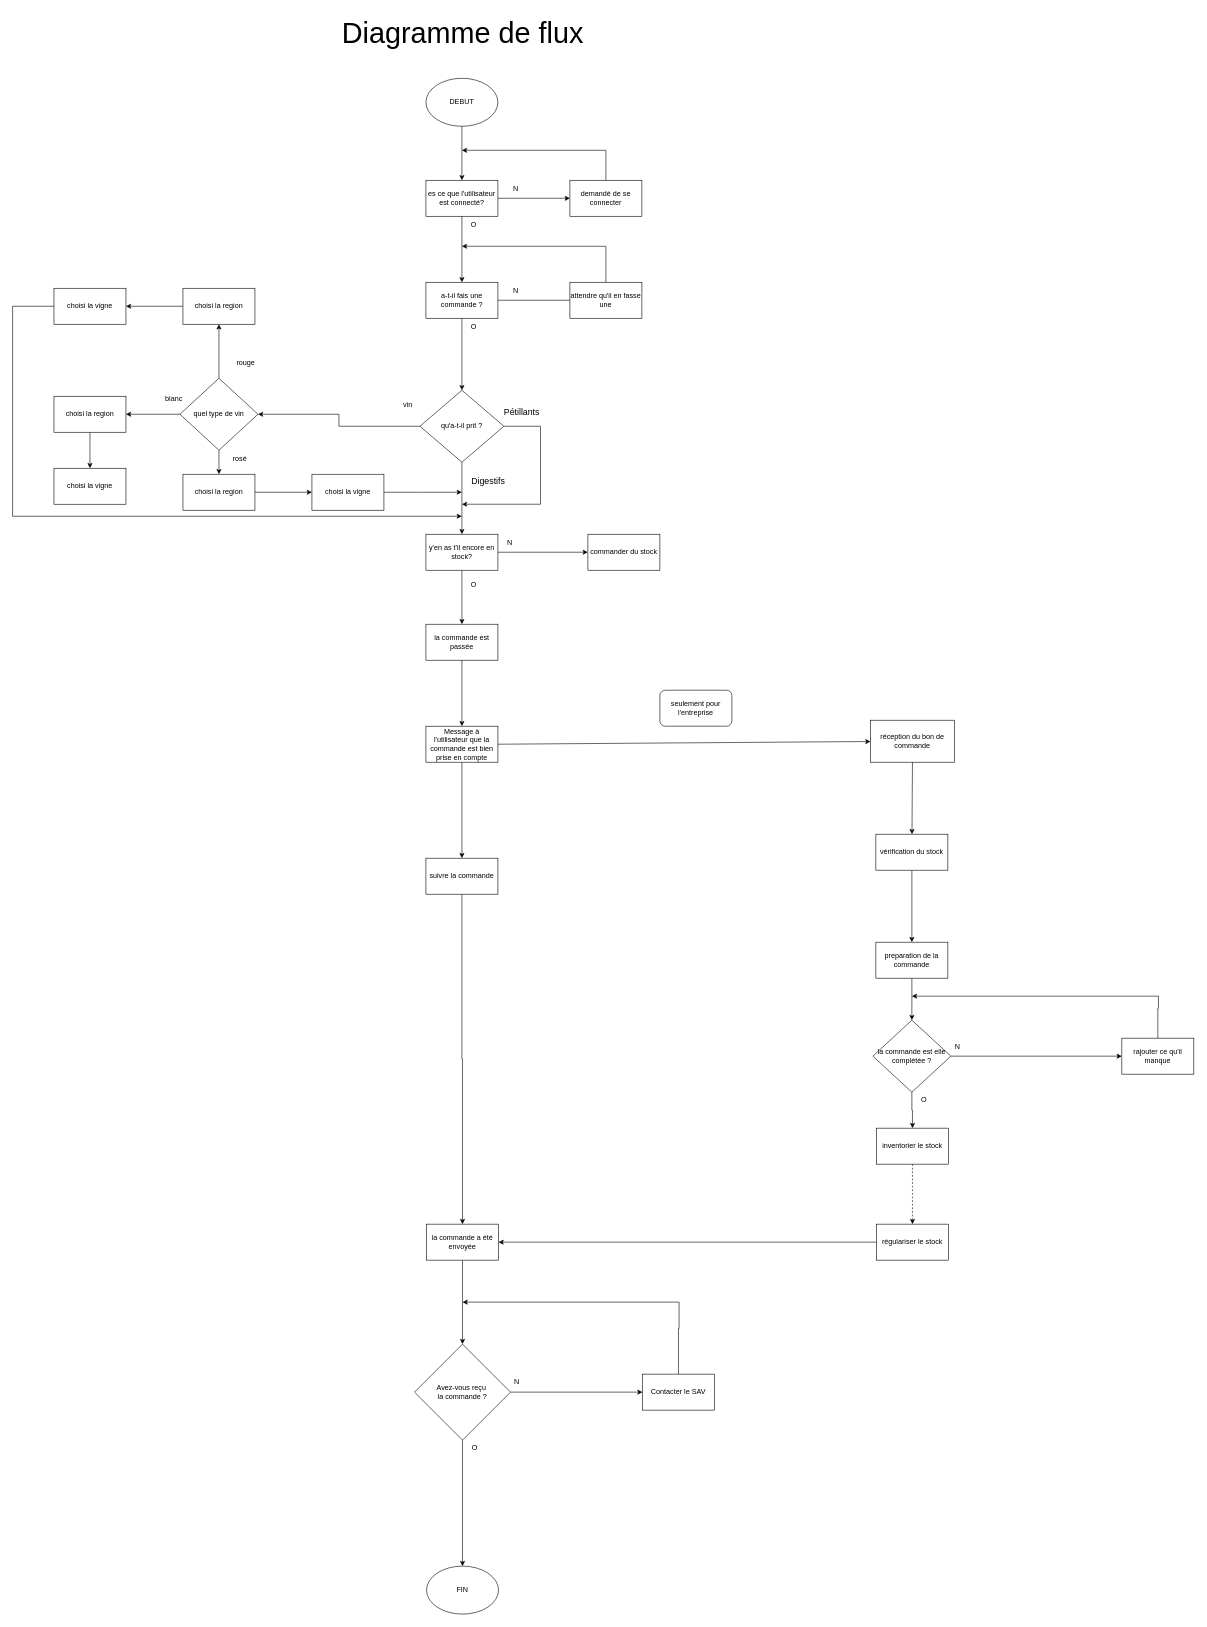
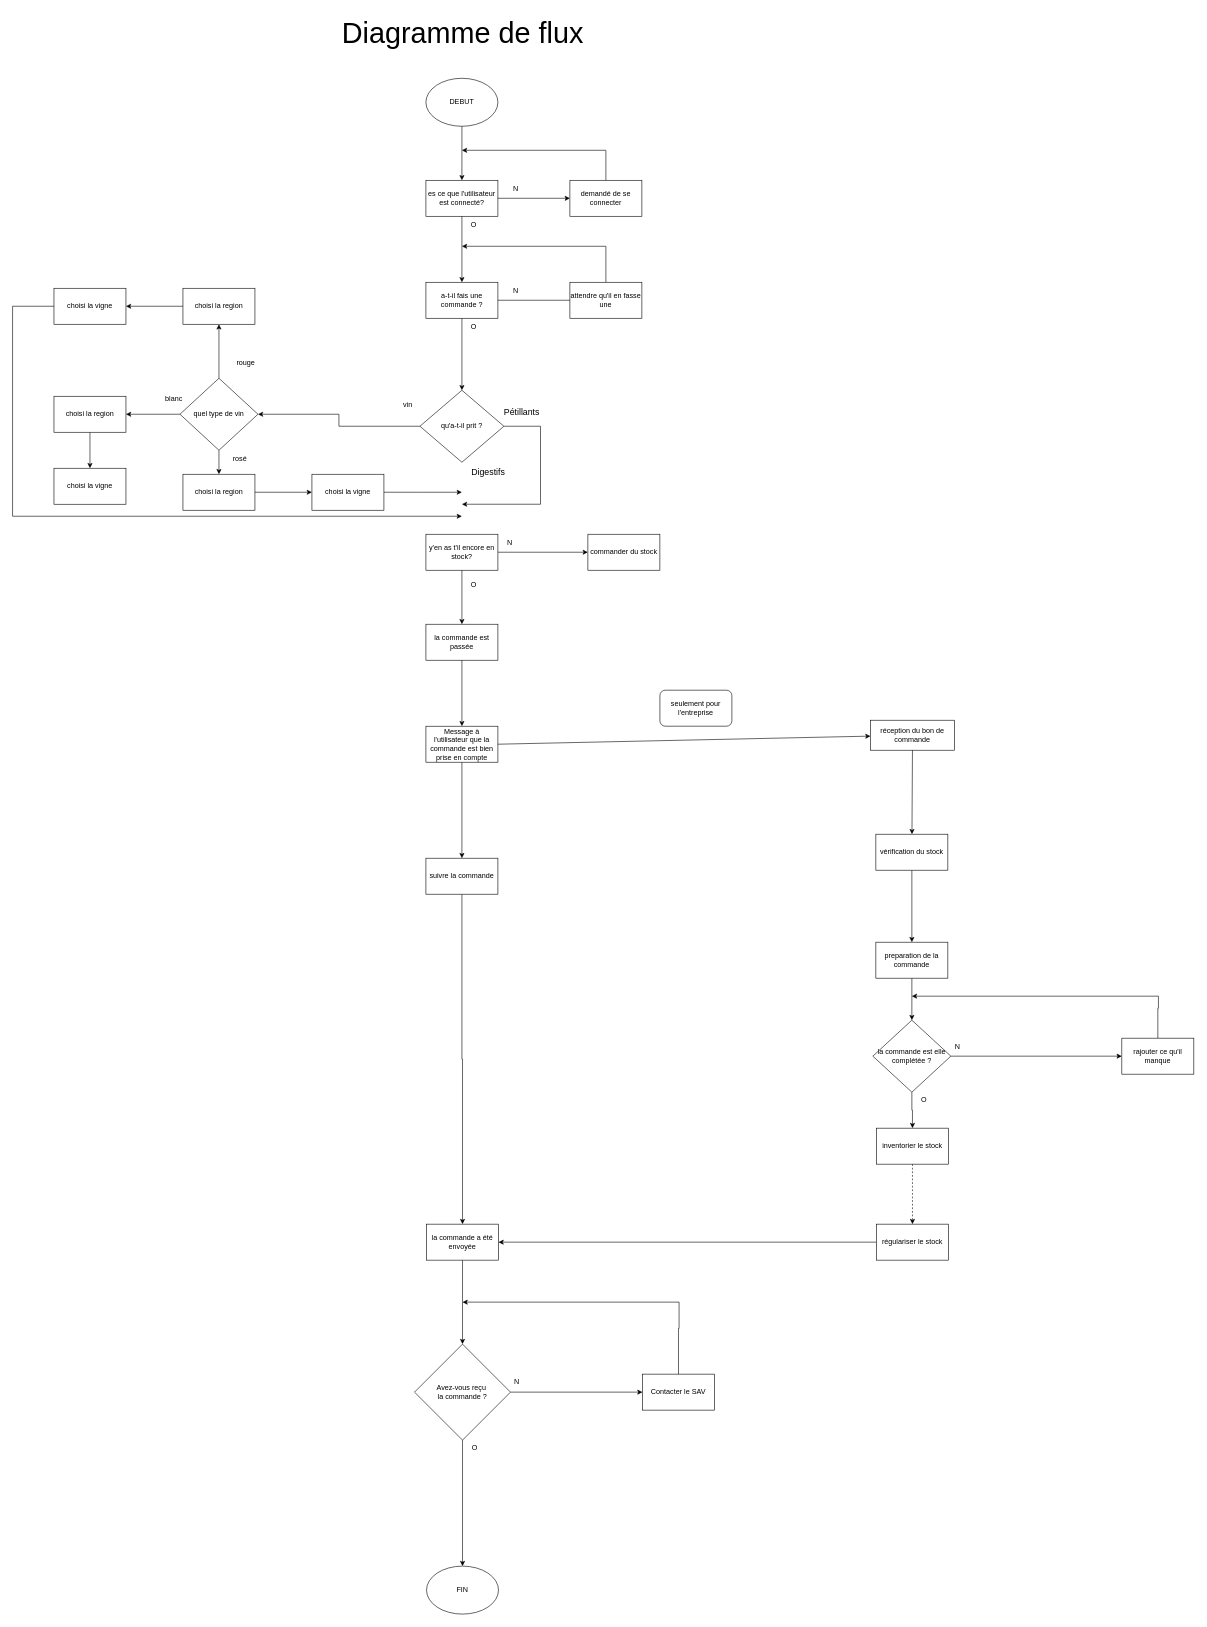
- <mxCell id="30" value="&lt;span style=&quot;accent-color: auto; place-content: normal; place-items: normal; place-self: auto; alignment-baseline: auto; anchor-name: none; animation: 0s ease 0s 1 normal none running none; animation-composition: replace; app-region: none; appearance: none; aspect-ratio: auto; backdrop-filter: none; backface-visibility: visible; background: none 0% 0% / auto repeat scroll padding-box border-box rgba(0, 0, 0, 0); background-blend-mode: normal; baseline-shift: 0px; baseline-source: auto; border-image: none 100% / 1 / 0 stretch; border-color: rgb(0, 0, 0); border-collapse: separate; border-end-end-radius: 0px; border-end-start-radius: 0px; border-width: 0px; border-style: none; border-spacing: 0px; border-start-end-radius: 0px; border-start-start-radius: 0px; border-radius: 0px; inset: auto; box-shadow: none; box-sizing: content-box; break-after: auto; break-before: auto; break-inside: auto; buffered-rendering: auto; caption-side: top; caret-color: rgb(0, 0, 0); clear: none; clip: auto; clip-path: none; clip-rule: nonzero; color: rgb(0, 0, 0); color-interpolation: srgb; color-interpolation-filters: linearrgb; color-rendering: auto; color-scheme: normal; columns: auto; column-fill: balance; gap: normal; column-rule: 0px rgb(0, 0, 0); column-span: none; contain: none; contain-intrinsic-block-size: none; contain-intrinsic-size: none; contain-intrinsic-inline-size: none; container: none; content: normal; content-visibility: visible; counter-increment: none; counter-reset: none; counter-set: none; cursor: text; cx: 0px; cy: 0px; d: none; direction: ltr; display: inline; dominant-baseline: auto; empty-cells: show; field-sizing: fixed; fill: rgb(0, 0, 0); fill-opacity: 1; fill-rule: nonzero; filter: none; flex: 0 1 auto; flex-flow: row; float: none; flood-color: rgb(0, 0, 0); flood-opacity: 1; font-family: WordVisi_MSFontService, Calibri, Calibri_EmbeddedFont, Calibri_MSFontService, sans-serif; font-feature-settings: normal; font-kerning: none; font-optical-sizing: auto; font-palette: normal; font-size: 14.667px; font-size-adjust: none; font-stretch: 100%; font-style: normal; font-synthesis: weight style small-caps; font-variant: none; font-variation-settings: normal; font-weight: 400; forced-color-adjust: auto; grid-area: auto; grid: none; height: auto; hyphenate-character: auto; hyphenate-limit-chars: auto; hyphens: manual; image-orientation: from-image; image-rendering: auto; initial-letter: normal; inline-size: auto; inset-area: none; inset-block: auto; inset-inline: auto; isolation: auto; letter-spacing: normal; lighting-color: rgb(255, 255, 255); line-break: auto; line-height: 18px; list-style: outside none disc; margin: 0px; marker: none; mask: none; mask-type: luminance; math-depth: 0; math-shift: normal; math-style: normal; max-height: none; max-width: none; min-height: 0px; min-width: 0px; mix-blend-mode: normal; object-fit: fill; object-position: 50% 50%; object-view-box: none; offset: normal; opacity: 1; order: 0; orphans: 2; outline: rgb(0, 0, 0) none 0px; outline-offset: 0px; overflow: visible; overflow-anchor: auto; overflow-clip-margin: 0px; overflow-wrap: break-word; overlay: none; overscroll-behavior-block: auto; overscroll-behavior-inline: auto; overscroll-behavior: auto; padding: 0px; page: auto; paint-order: normal; perspective: none; perspective-origin: 0px 0px; pointer-events: auto; position: static; position-anchor: auto; position-try: none; position-visibility: always; quotes: auto; r: 0px; resize: none; rotate: none; ruby-align: space-around; ruby-position: over; rx: auto; ry: auto; scale: none; scroll-behavior: auto; scroll-margin-block: 0px; scroll-margin: 0px; scroll-margin-inline: 0px; scroll-padding-block: auto; scroll-padding: auto; scroll-padding-inline: auto; scroll-snap-align: none; scroll-snap-stop: normal; scroll-snap-type: none; scroll-timeline: none; scrollbar-color: auto; scrollbar-gutter: auto; scrollbar-width: auto; shape-image-threshold: 0; shape-margin: 0px; shape-outside: none; shape-rendering: auto; speak: normal; stop-color: rgb(0, 0, 0); stop-opacity: 1; stroke: none; stroke-dasharray: none; stroke-dashoffset: 0px; stroke-linecap: butt; stroke-linejoin: miter; stroke-miterlimit: 4; stroke-opacity: 1; stroke-width: 1px; tab-size: 8; table-layout: auto; text-align: justify; text-align-last: auto; text-anchor: start; text-combine-upright: none; text-decoration: none solid rgb(0, 0, 0); text-decoration-skip-ink: auto; text-emphasis: none rgb(0, 0, 0); text-emphasis-position: over; text-indent: 0px; text-orientation: mixed; text-overflow: clip; text-rendering: auto; text-shadow: none; text-size-adjust: auto; text-spacing-trim: normal; text-transform: none; text-underline-offset: auto; text-underline-position: auto; white-space: pre-wrap; timeline-scope: none; touch-action: auto; transform: none; transform-box: view-box; transform-origin: 0px 0px; transform-style: flat; transition: all; translate: none; unicode-bidi: normal; user-select: text; vector-effect: none; vertical-align: baseline; view-timeline: none; view-transition-class: none; view-transition-name: none; visibility: visible; border-block-end: 0px none rgb(0, 0, 0); border-block-start: 0px none rgb(0, 0, 0); border-inline-end: 0px none rgb(0, 0, 0); -webkit-border-image: none; border-inline-start: 0px none rgb(0, 0, 0); -webkit-box-align: stretch; -webkit-box-decoration-break: slice; -webkit-box-direction: normal; -webkit-box-flex: 0; -webkit-box-ordinal-group: 1; -webkit-box-orient: horizontal; -webkit-box-pack: start; -webkit-font-smoothing: auto; -webkit-line-break: auto; -webkit-locale: &amp;quot;fr-FR&amp;quot;; block-size: auto; margin-block: 0px; margin-inline: 0px; -webkit-mask-box-image-source: none; -webkit-mask-box-image-slice: 0 fill; -webkit-mask-box-image-width: auto; -webkit-mask-box-image-outset: 0; -webkit-mask-box-image-repeat: stretch; max-block-size: none; max-inline-size: none; min-block-size: 0px; min-inline-size: 0px; padding-block: 0px; padding-inline: 0px; -webkit-print-color-adjust: economy; -webkit-rtl-ordering: logical; -webkit-ruby-position: before; -webkit-tap-highlight-color: rgba(0, 0, 0, 0); -webkit-text-combine: none; -webkit-text-decorations-in-effect: none; -webkit-text-fill-color: rgb(0, 0, 0); -webkit-text-orientation: vertical-right; -webkit-text-security: none; -webkit-text-stroke: 0px rgb(0, 0, 0); -webkit-user-drag: none; -webkit-user-modify: read-only; -webkit-writing-mode: horizontal-tb; widows: 2; width: auto; will-change: auto; word-break: normal; word-spacing: 0px; writing-mode: horizontal-tb; x: 0px; y: 0px; z-index: auto; zoom: 1;&quot; class=&quot;TextRun SCXW19567048 BCX8&quot; lang=&quot;FR-FR&quot; data-contrast=&quot;auto&quot;&gt;&lt;span class=&quot;NormalTextRun SCXW19567048 BCX8&quot;&gt;Digestifs&lt;/span&gt;&lt;/span&gt;" style="text;html=1;align=center;verticalAlign=middle;whiteSpace=wrap;rounded=0;" parent="1" vertex="1"><mxGeometry x="783" y="785" width="60" height="30" as="geometry" /></mxCell>
+ <mxCell id="30" value="&lt;span style=&quot;accent-color: auto; place-content: normal; place-items: normal; place-self: auto; alignment-baseline: auto; anchor-name: none; animation: 0s ease 0s 1 normal none running none; animation-composition: replace; app-region: none; appearance: none; aspect-ratio: auto; backdrop-filter: none; backface-visibility: visible; background: none 0% 0% / auto repeat scroll padding-box border-box rgba(0, 0, 0, 0); background-blend-mode: normal; baseline-shift: 0px; baseline-source: auto; border-image: none 100% / 1 / 0 stretch; border-color: rgb(0, 0, 0); border-collapse: separate; border-end-end-radius: 0px; border-end-start-radius: 0px; border-width: 0px; border-style: none; border-spacing: 0px; border-start-end-radius: 0px; border-start-start-radius: 0px; border-radius: 0px; inset: auto; box-shadow: none; box-sizing: content-box; break-after: auto; break-before: auto; break-inside: auto; buffered-rendering: auto; caption-side: top; caret-color: rgb(0, 0, 0); clear: none; clip: auto; clip-path: none; clip-rule: nonzero; color: rgb(0, 0, 0); color-interpolation: srgb; color-interpolation-filters: linearrgb; color-rendering: auto; color-scheme: normal; columns: auto; column-fill: balance; gap: normal; column-rule: 0px rgb(0, 0, 0); column-span: none; contain: none; contain-intrinsic-block-size: none; contain-intrinsic-size: none; contain-intrinsic-inline-size: none; container: none; content: normal; content-visibility: visible; counter-increment: none; counter-reset: none; counter-set: none; cursor: text; cx: 0px; cy: 0px; d: none; direction: ltr; display: inline; dominant-baseline: auto; empty-cells: show; field-sizing: fixed; fill: rgb(0, 0, 0); fill-opacity: 1; fill-rule: nonzero; filter: none; flex: 0 1 auto; flex-flow: row; float: none; flood-color: rgb(0, 0, 0); flood-opacity: 1; font-family: WordVisi_MSFontService, Calibri, Calibri_EmbeddedFont, Calibri_MSFontService, sans-serif; font-feature-settings: normal; font-kerning: none; font-optical-sizing: auto; font-palette: normal; font-size: 14.667px; font-size-adjust: none; font-stretch: 100%; font-style: normal; font-synthesis: weight style small-caps; font-variant: none; font-variation-settings: normal; font-weight: 400; forced-color-adjust: auto; grid-area: auto; grid: none; height: auto; hyphenate-character: auto; hyphenate-limit-chars: auto; hyphens: manual; image-orientation: from-image; image-rendering: auto; initial-letter: normal; inline-size: auto; inset-area: none; inset-block: auto; inset-inline: auto; isolation: auto; letter-spacing: normal; lighting-color: rgb(255, 255, 255); line-break: auto; line-height: 18px; list-style: outside none disc; margin: 0px; marker: none; mask: none; mask-type: luminance; math-depth: 0; math-shift: normal; math-style: normal; max-height: none; max-width: none; min-height: 0px; min-width: 0px; mix-blend-mode: normal; object-fit: fill; object-position: 50% 50%; object-view-box: none; offset: normal; opacity: 1; order: 0; orphans: 2; outline: rgb(0, 0, 0) none 0px; outline-offset: 0px; overflow: visible; overflow-anchor: auto; overflow-clip-margin: 0px; overflow-wrap: break-word; overlay: none; overscroll-behavior-block: auto; overscroll-behavior-inline: auto; overscroll-behavior: auto; padding: 0px; page: auto; paint-order: normal; perspective: none; perspective-origin: 0px 0px; pointer-events: auto; position: static; position-anchor: auto; position-try: none; position-visibility: always; quotes: auto; r: 0px; resize: none; rotate: none; ruby-align: space-around; ruby-position: over; rx: auto; ry: auto; scale: none; scroll-behavior: auto; scroll-margin-block: 0px; scroll-margin: 0px; scroll-margin-inline: 0px; scroll-padding-block: auto; scroll-padding: auto; scroll-padding-inline: auto; scroll-snap-align: none; scroll-snap-stop: normal; scroll-snap-type: none; scroll-timeline: none; scrollbar-color: auto; scrollbar-gutter: auto; scrollbar-width: auto; shape-image-threshold: 0; shape-margin: 0px; shape-outside: none; shape-rendering: auto; speak: normal; stop-color: rgb(0, 0, 0); stop-opacity: 1; stroke: none; stroke-dasharray: none; stroke-dashoffset: 0px; stroke-linecap: butt; stroke-linejoin: miter; stroke-miterlimit: 4; stroke-opacity: 1; stroke-width: 1px; tab-size: 8; table-layout: auto; text-align: justify; text-align-last: auto; text-anchor: start; text-combine-upright: none; text-decoration: none solid rgb(0, 0, 0); text-decoration-skip-ink: auto; text-emphasis: none rgb(0, 0, 0); text-emphasis-position: over; text-indent: 0px; text-orientation: mixed; text-overflow: clip; text-rendering: auto; text-shadow: none; text-size-adjust: auto; text-spacing-trim: normal; text-transform: none; text-underline-offset: auto; text-underline-position: auto; white-space: pre-wrap; timeline-scope: none; touch-action: auto; transform: none; transform-box: view-box; transform-origin: 0px 0px; transform-style: flat; transition: all; translate: none; unicode-bidi: normal; user-select: text; vector-effect: none; vertical-align: baseline; view-timeline: none; view-transition-class: none; view-transition-name: none; visibility: visible; border-block-end: 0px none rgb(0, 0, 0); border-block-start: 0px none rgb(0, 0, 0); border-inline-end: 0px none rgb(0, 0, 0); -webkit-border-image: none; border-inline-start: 0px none rgb(0, 0, 0); -webkit-box-align: stretch; -webkit-box-decoration-break: slice; -webkit-box-direction: normal; -webkit-box-flex: 0; -webkit-box-ordinal-group: 1; -webkit-box-orient: horizontal; -webkit-box-pack: start; -webkit-font-smoothing: auto; -webkit-line-break: auto; -webkit-locale: &amp;quot;fr-FR&amp;quot;; block-size: auto; margin-block: 0px; margin-inline: 0px; -webkit-mask-box-image-source: none; -webkit-mask-box-image-slice: 0 fill; -webkit-mask-box-image-width: auto; -webkit-mask-box-image-outset: 0; -webkit-mask-box-image-repeat: stretch; max-block-size: none; max-inline-size: none; min-block-size: 0px; min-inline-size: 0px; padding-block: 0px; padding-inline: 0px; -webkit-print-color-adjust: economy; -webkit-rtl-ordering: logical; -webkit-ruby-position: before; -webkit-tap-highlight-color: rgba(0, 0, 0, 0); -webkit-text-combine: none; -webkit-text-decorations-in-effect: none; -webkit-text-fill-color: rgb(0, 0, 0); -webkit-text-orientation: vertical-right; -webkit-text-security: none; -webkit-text-stroke: 0px rgb(0, 0, 0); -webkit-user-drag: none; -webkit-user-modify: read-only; -webkit-writing-mode: horizontal-tb; widows: 2; width: auto; will-change: auto; word-break: normal; word-spacing: 0px; writing-mode: horizontal-tb; x: 0px; y: 0px; z-index: auto; zoom: 1;&quot; class=&quot;TextRun SCXW19567048 BCX8&quot; lang=&quot;FR-FR&quot; data-contrast=&quot;auto&quot;&gt;&lt;span class=&quot;NormalTextRun SCXW19567048 BCX8&quot;&gt;Digestifs&lt;/span&gt;&lt;/span&gt;" style="text;html=1;align=center;verticalAlign=middle;whiteSpace=wrap;rounded=0;" parent="1" vertex="1"><mxGeometry x="783" y="770" width="60" height="30" as="geometry" /></mxCell>
- <mxCell id="20" style="edgeStyle=orthogonalEdgeStyle;rounded=0;orthogonalLoop=1;jettySize=auto;html=1;entryX=0.5;entryY=0;entryDx=0;entryDy=0;" parent="1" source="22" target="28" edge="1"><mxGeometry relative="1" as="geometry"><mxPoint x="769" y="880" as="targetPoint" /></mxGeometry></mxCell>
- <mxCell id="58" value="réception du bon de commande" style="rounded=0;whiteSpace=wrap;html=1;" parent="1" vertex="1"><mxGeometry x="1450" y="1200" width="140" height="70" as="geometry" /></mxCell>
+ <mxCell id="58" value="réception du bon de commande" style="rounded=0;whiteSpace=wrap;html=1;" parent="1" vertex="1"><mxGeometry x="1450" y="1200" width="140" height="50" as="geometry" /></mxCell>
